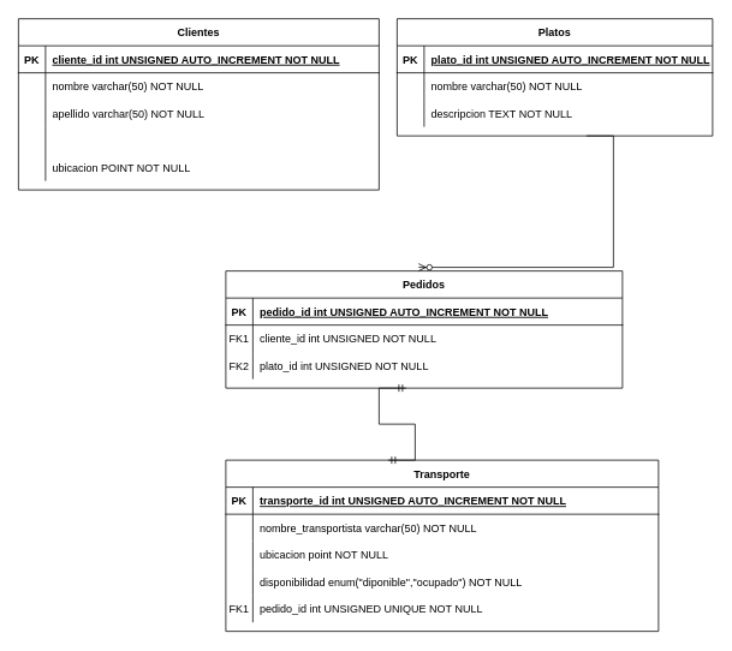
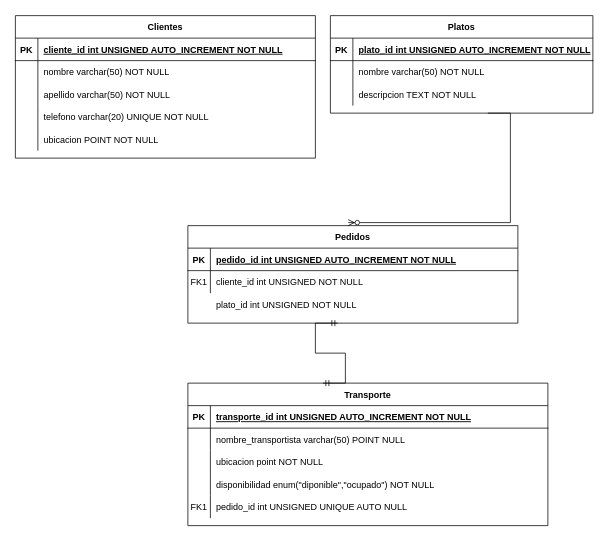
+ <mxCell id="14" value="telefono varchar(20) UNIQUE NOT NULL" style="shape=partialRectangle;overflow=hidden;connectable=0;fillColor=none;top=0;left=0;bottom=0;right=0;align=left;spacingLeft=6;" parent="12" vertex="1"><mxGeometry x="30" width="370" height="30" as="geometry"><mxRectangle width="370" height="30" as="alternateBounds" /></mxGeometry></mxCell>
- <mxCell id="36" value="FK2" style="shape=partialRectangle;overflow=hidden;connectable=0;fillColor=none;top=0;left=0;bottom=0;right=0;" parent="35" vertex="1"><mxGeometry width="30" height="30" as="geometry"><mxRectangle width="30" height="30" as="alternateBounds" /></mxGeometry></mxCell>
- <mxCell id="45" value="nombre_transportista varchar(50) NOT NULL" style="shape=partialRectangle;overflow=hidden;connectable=0;fillColor=none;top=0;left=0;bottom=0;right=0;align=left;spacingLeft=6;" parent="43" vertex="1"><mxGeometry x="30" width="450" height="30" as="geometry"><mxRectangle width="450" height="30" as="alternateBounds" /></mxGeometry></mxCell>
+ <mxCell id="45" value="nombre_transportista varchar(50) POINT NULL" style="shape=partialRectangle;overflow=hidden;connectable=0;fillColor=none;top=0;left=0;bottom=0;right=0;align=left;spacingLeft=6;" parent="43" vertex="1"><mxGeometry x="30" width="450" height="30" as="geometry"><mxRectangle width="450" height="30" as="alternateBounds" /></mxGeometry></mxCell>
- <mxCell id="54" value="pedido_id int UNSIGNED UNIQUE NOT NULL" style="shape=partialRectangle;overflow=hidden;connectable=0;fillColor=none;top=0;left=0;bottom=0;right=0;align=left;spacingLeft=6;" parent="52" vertex="1"><mxGeometry x="30" width="450" height="30" as="geometry"><mxRectangle width="450" height="30" as="alternateBounds" /></mxGeometry></mxCell>
+ <mxCell id="54" value="pedido_id int UNSIGNED UNIQUE AUTO NULL" style="shape=partialRectangle;overflow=hidden;connectable=0;fillColor=none;top=0;left=0;bottom=0;right=0;align=left;spacingLeft=6;" parent="52" vertex="1"><mxGeometry x="30" width="450" height="30" as="geometry"><mxRectangle width="450" height="30" as="alternateBounds" /></mxGeometry></mxCell>
